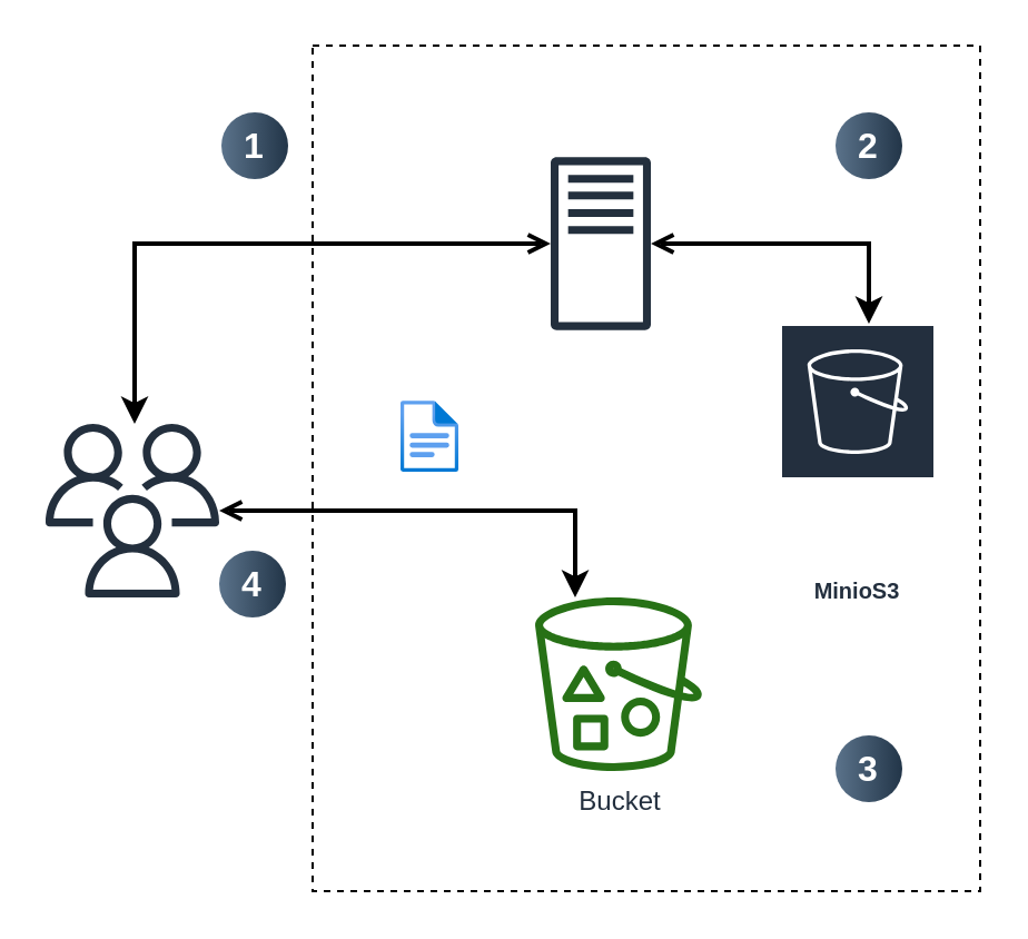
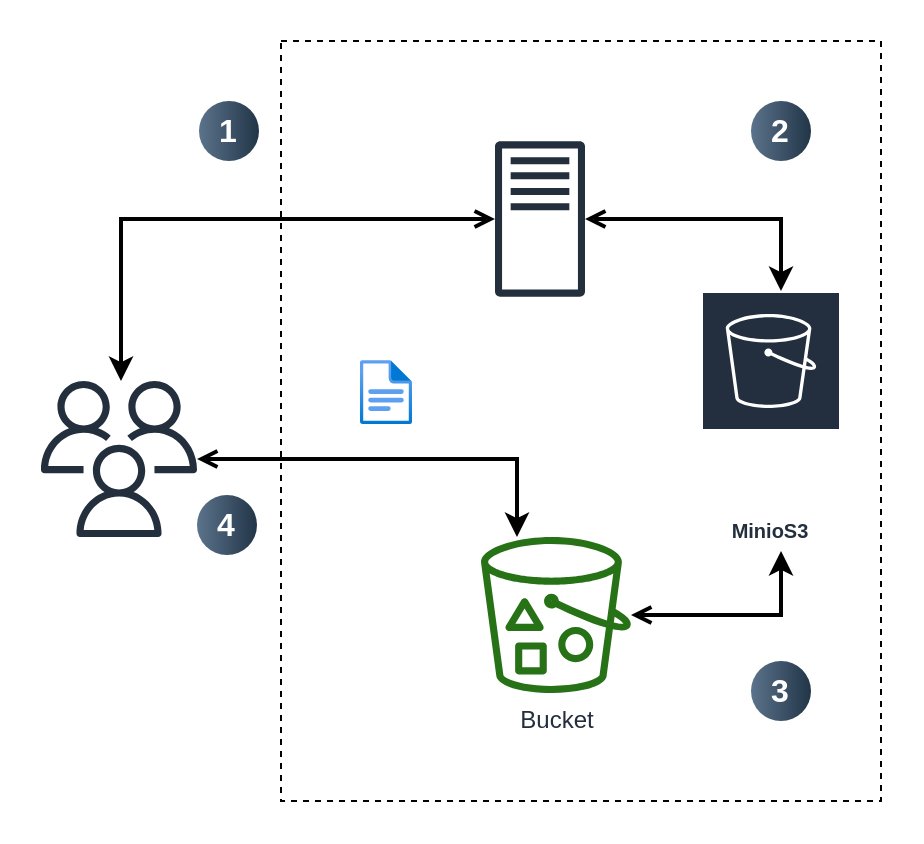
+ <mxCell id="7" style="edgeStyle=orthogonalEdgeStyle;rounded=0;orthogonalLoop=1;jettySize=auto;html=1;endArrow=open;endFill=0;strokeWidth=2;startArrow=classic;startFill=1;" edge="1" parent="2" source="5" target="3"><mxGeometry relative="1" as="geometry"><mxPoint x="148" y="258" as="sourcePoint" /><mxPoint x="-12" y="219" as="targetPoint" /><Array as="points"><mxPoint x="250" y="287" /></Array></mxGeometry></mxCell>
